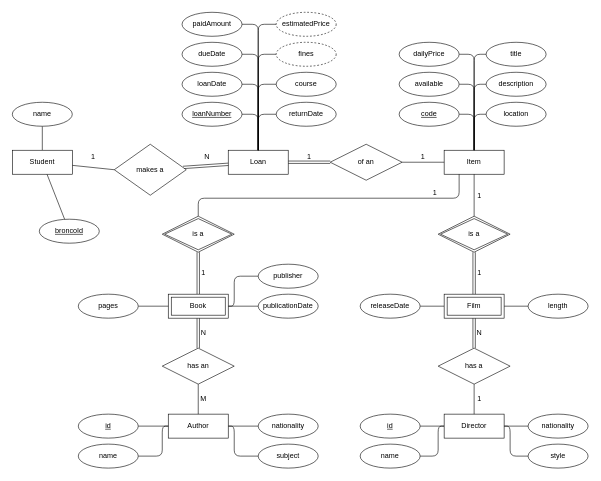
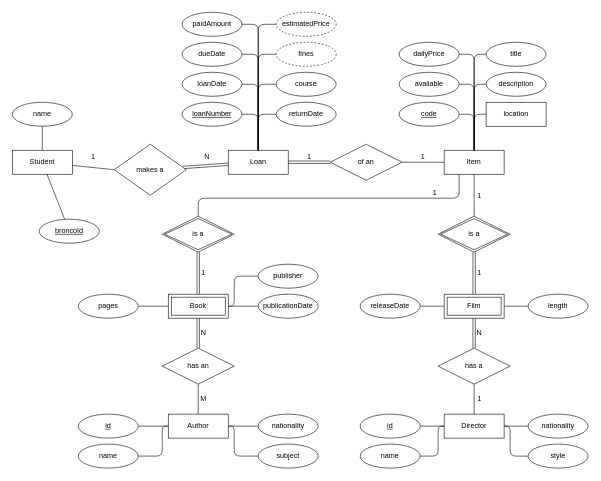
- <mxCell id="65" value="location" style="ellipse;whiteSpace=wrap;html=1;align=center;" parent="1" vertex="1"><mxGeometry x="810" y="170" width="100" height="40" as="geometry" /></mxCell>
+ <mxCell id="65" value="location" style="whiteSpace=wrap;html=1;align=center;rounded=0;" parent="1" vertex="1"><mxGeometry x="810" y="170" width="100" height="40" as="geometry" /></mxCell>
